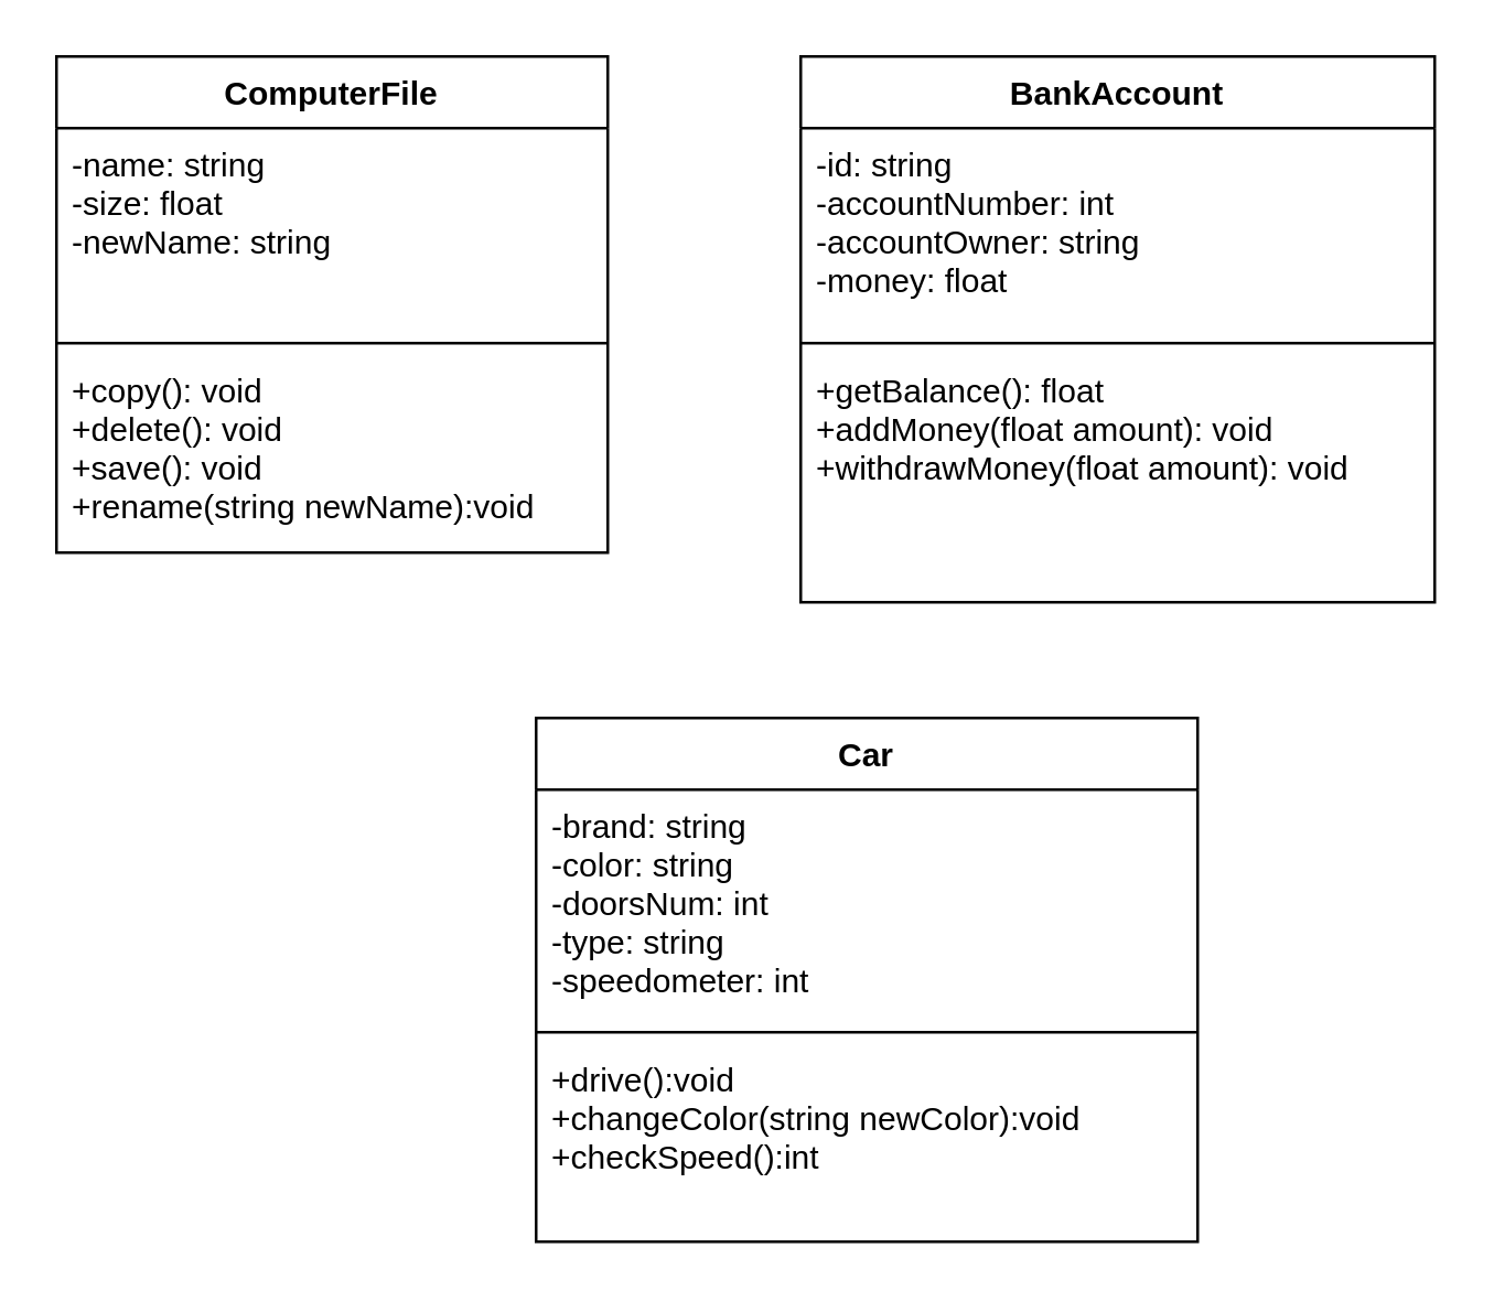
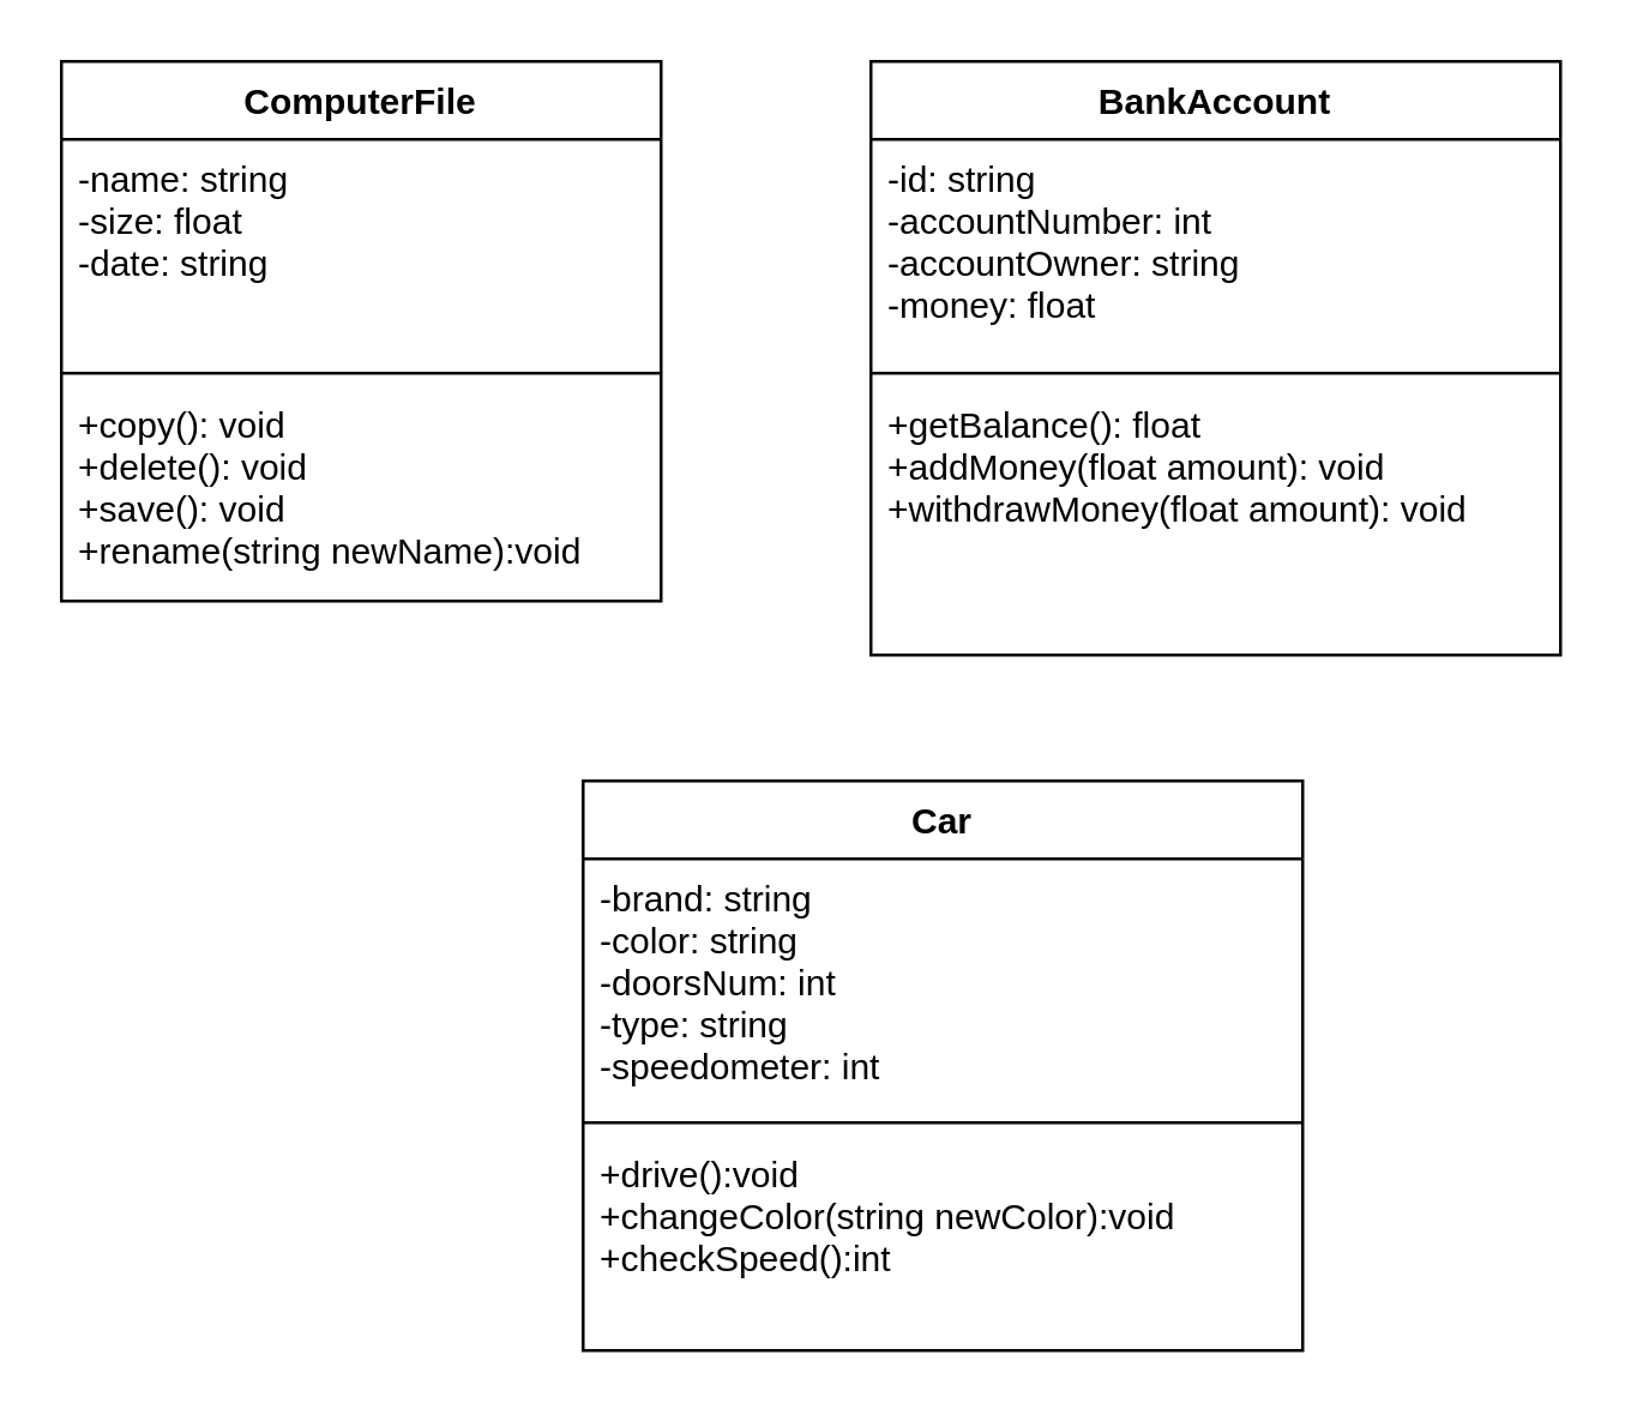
- <mxCell id="3" value="-name: string&#10;-size: float&#10;-newName: string" style="text;strokeColor=none;fillColor=none;align=left;verticalAlign=top;spacingLeft=4;spacingRight=4;overflow=hidden;rotatable=0;points=[[0,0.5],[1,0.5]];portConstraint=eastwest;" vertex="1" parent="2"><mxGeometry y="26" width="200" height="74" as="geometry" /></mxCell>
+ <mxCell id="3" value="-name: string&#10;-size: float&#10;-date: string" style="text;strokeColor=none;fillColor=none;align=left;verticalAlign=top;spacingLeft=4;spacingRight=4;overflow=hidden;rotatable=0;points=[[0,0.5],[1,0.5]];portConstraint=eastwest;" vertex="1" parent="2"><mxGeometry y="26" width="200" height="74" as="geometry" /></mxCell>
